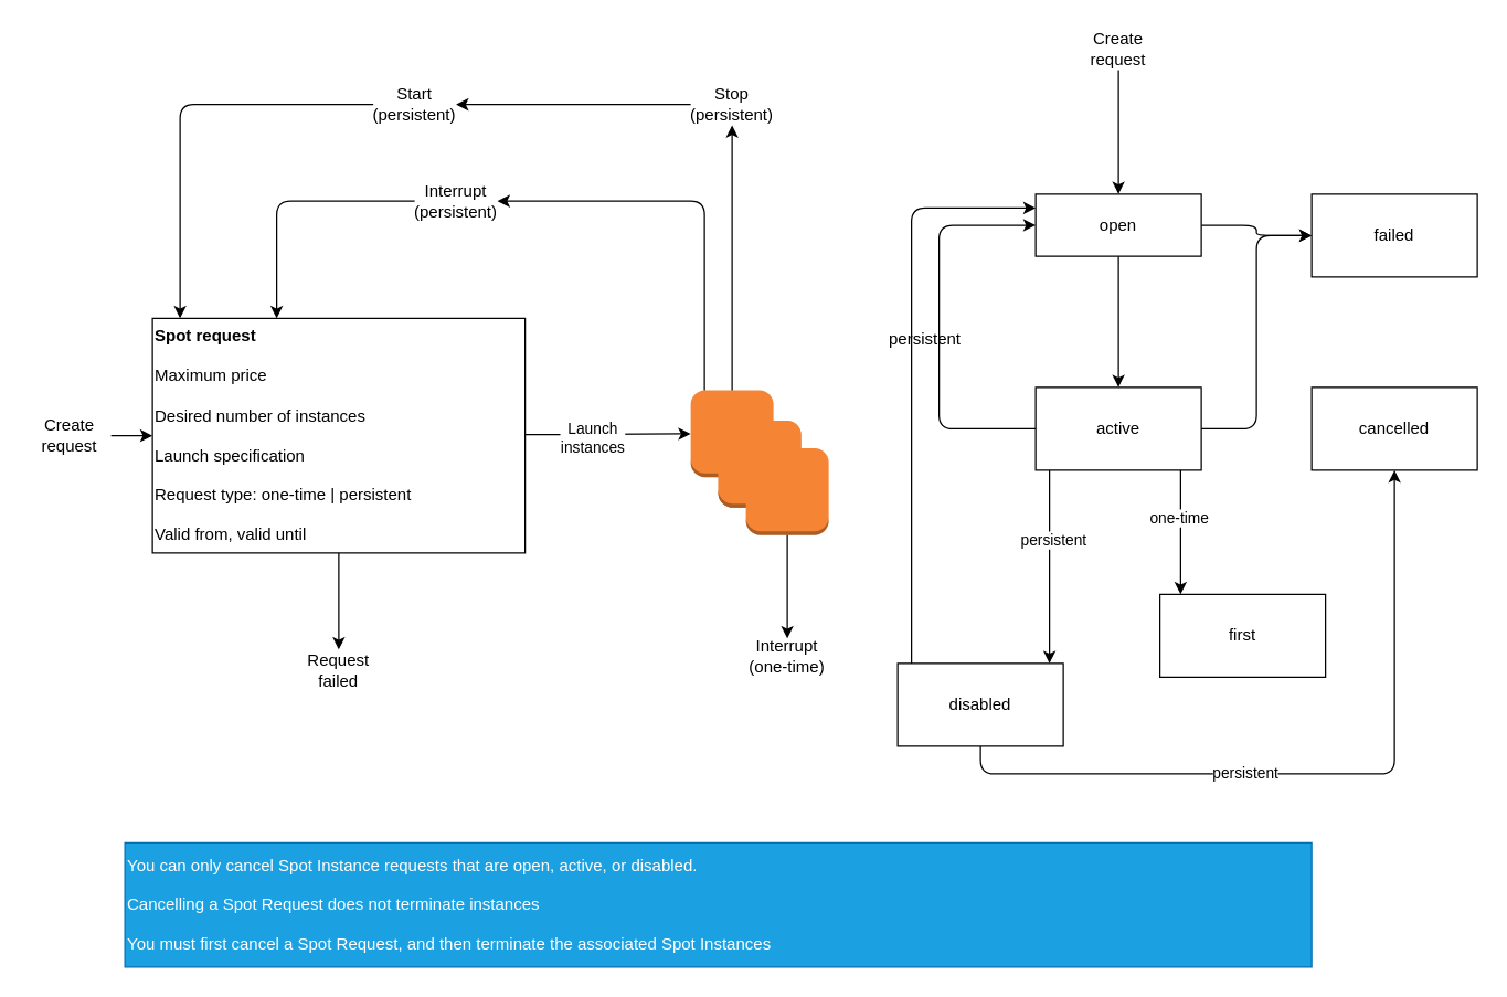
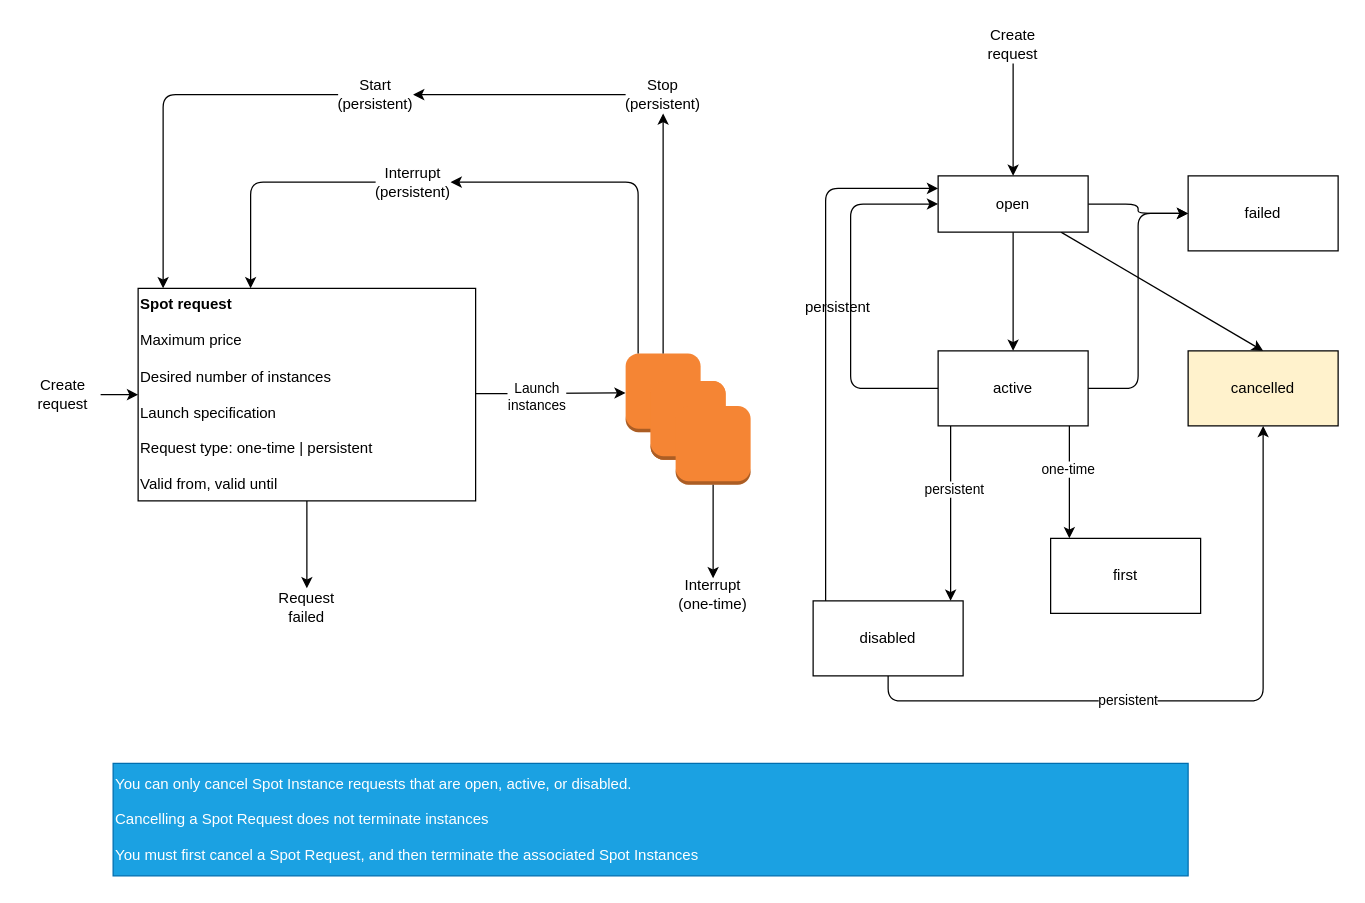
+ <mxCell id="26" style="html=1;entryX=0.5;entryY=0;entryDx=0;entryDy=0;" edge="1" parent="1" source="27" target="36"><mxGeometry relative="1" as="geometry" /></mxCell>
- <mxCell id="36" value="cancelled" style="rounded=0;whiteSpace=wrap;html=1;" vertex="1" parent="1"><mxGeometry x="950" y="280" width="120" height="60" as="geometry" /></mxCell>
+ <mxCell id="36" value="cancelled" style="rounded=0;whiteSpace=wrap;html=1;fillColor=#fff2cc;" vertex="1" parent="1"><mxGeometry x="950" y="280" width="120" height="60" as="geometry" /></mxCell>
